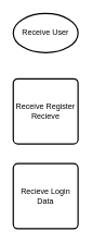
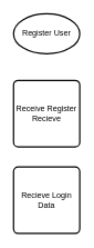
- <mxCell id="2" value="Receive User" style="strokeWidth=2;html=1;shape=mxgraph.flowchart.start_1;whiteSpace=wrap;" vertex="1" parent="1"><mxGeometry x="20" y="20" width="100" height="60" as="geometry" /></mxCell>
+ <mxCell id="2" value="Register User" style="strokeWidth=2;html=1;shape=mxgraph.flowchart.start_1;whiteSpace=wrap;" vertex="1" parent="1"><mxGeometry x="20" y="20" width="100" height="60" as="geometry" /></mxCell>
